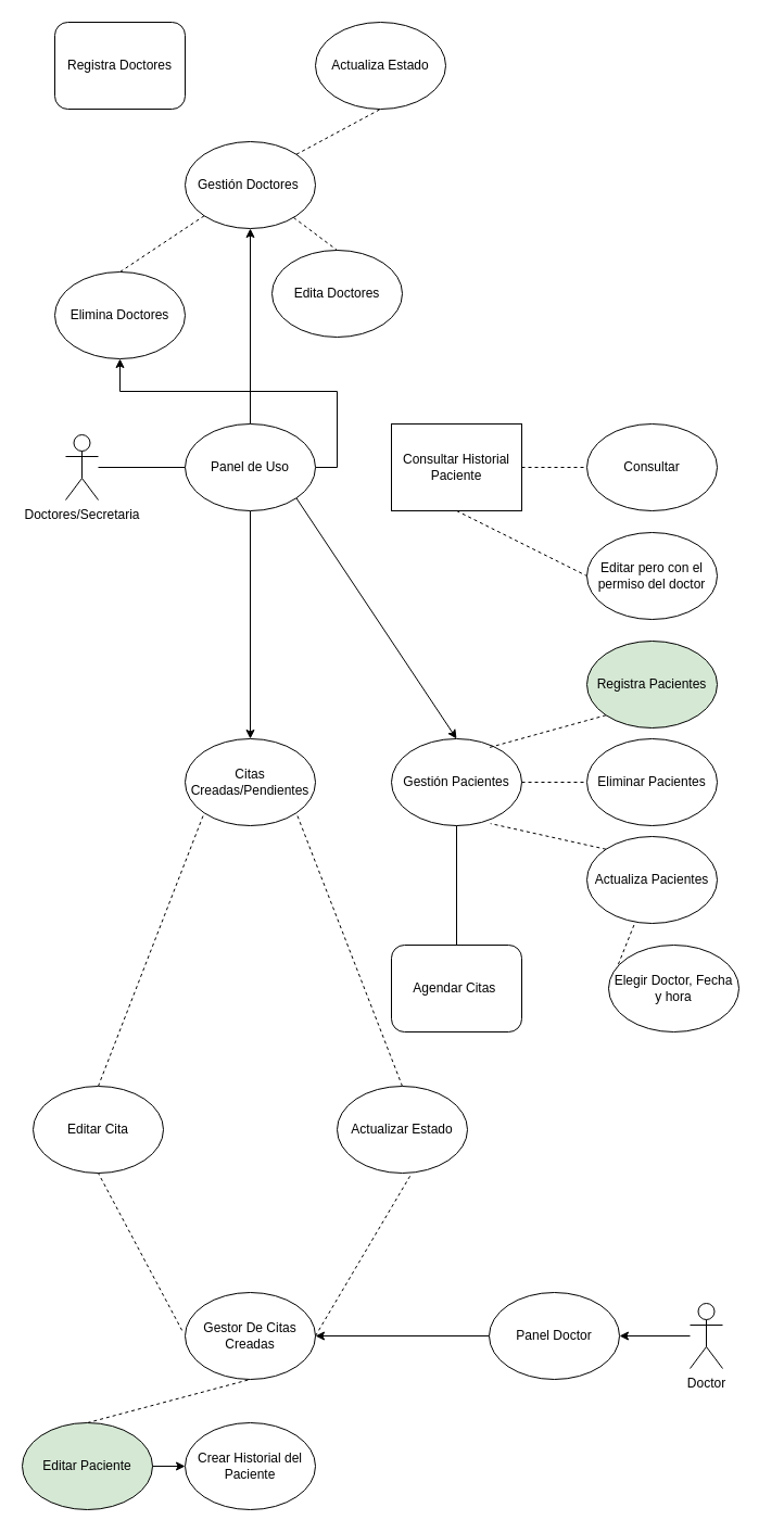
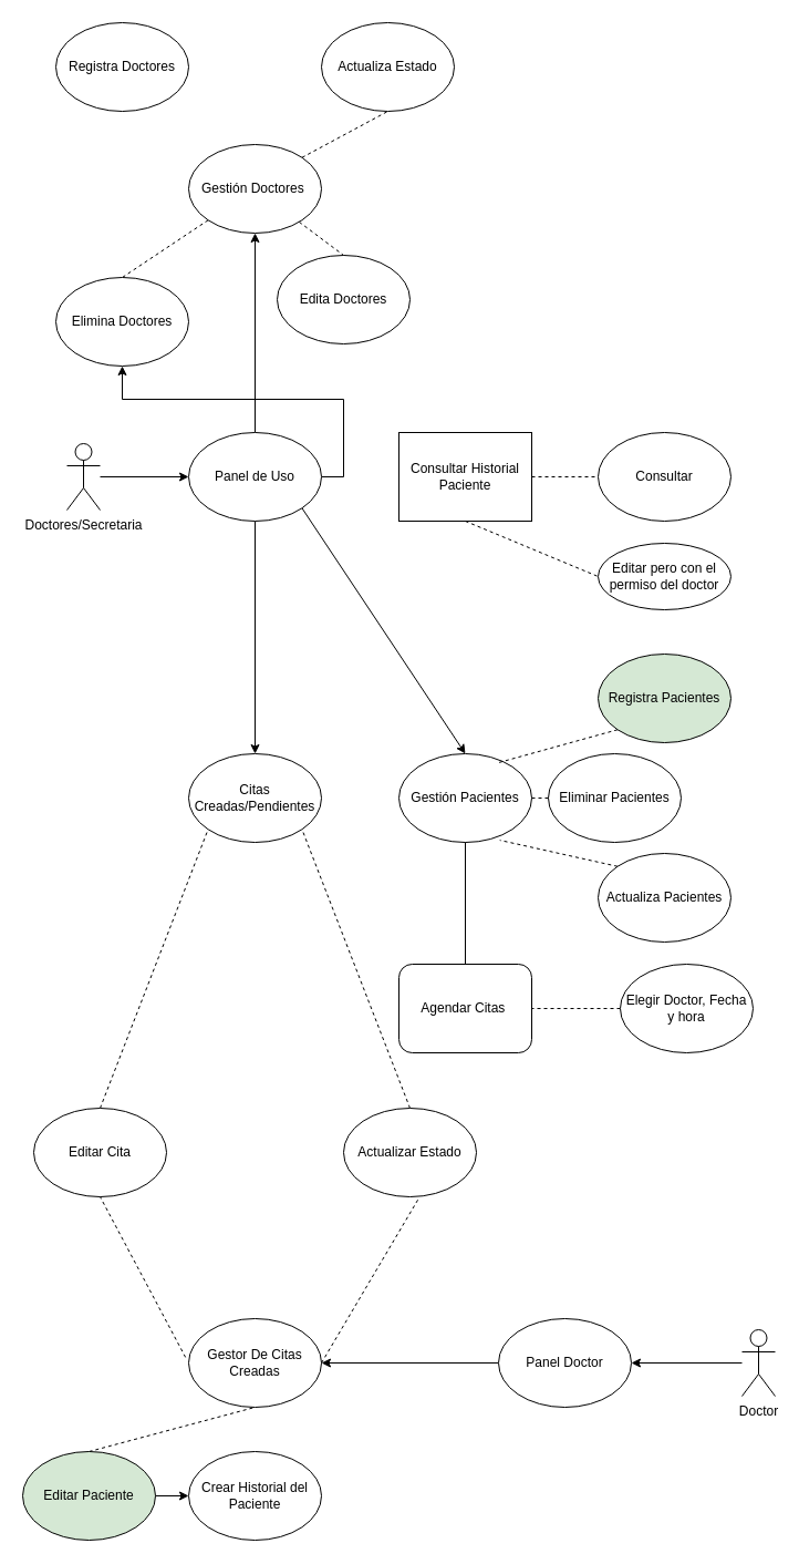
- <mxCell id="21" value="Registra Doctores" style="whiteSpace=wrap;html=1;rounded=1;" parent="1" vertex="1"><mxGeometry x="50" y="20" width="120" height="80" as="geometry" /></mxCell>
+ <mxCell id="21" value="Registra Doctores" style="ellipse;whiteSpace=wrap;html=1;" parent="1" vertex="1"><mxGeometry x="50" y="20" width="120" height="80" as="geometry" /></mxCell>
- <mxCell id="2" style="edgeStyle=orthogonalEdgeStyle;rounded=0;orthogonalLoop=1;jettySize=auto;html=1;endArrow=none;" parent="1" source="3" target="8" edge="1"><mxGeometry relative="1" as="geometry" /></mxCell>
+ <mxCell id="2" style="edgeStyle=orthogonalEdgeStyle;rounded=0;orthogonalLoop=1;jettySize=auto;html=1;" parent="1" source="3" target="8" edge="1"><mxGeometry relative="1" as="geometry" /></mxCell>
- <mxCell id="41" value="Editar pero con el permiso del doctor" style="ellipse;whiteSpace=wrap;html=1;" vertex="1" parent="1"><mxGeometry x="540" y="490" width="120" height="80" as="geometry" /></mxCell>
+ <mxCell id="41" value="Editar pero con el permiso del doctor" style="ellipse;whiteSpace=wrap;html=1;" vertex="1" parent="1"><mxGeometry x="540" y="490" width="120" height="60" as="geometry" /></mxCell>
- <mxCell id="17" value="Eliminar Pacientes" style="ellipse;whiteSpace=wrap;html=1;" parent="1" vertex="1"><mxGeometry x="540" y="680" width="120" height="80" as="geometry" /></mxCell>
+ <mxCell id="17" value="Eliminar Pacientes" style="ellipse;whiteSpace=wrap;html=1;" parent="1" vertex="1"><mxGeometry x="495" y="680" width="120" height="80" as="geometry" /></mxCell>
- <mxCell id="25" value="" style="endArrow=none;dashed=1;html=1;rounded=0;exitX=0;exitY=0.5;exitDx=0;exitDy=0;" parent="1" source="26" target="22" edge="1"><mxGeometry width="50" height="50" relative="1" as="geometry"><mxPoint x="560" y="920" as="sourcePoint" /><mxPoint x="580" y="900" as="targetPoint" /></mxGeometry></mxCell>
+ <mxCell id="25" value="" style="endArrow=none;dashed=1;html=1;rounded=0;entryX=1;entryY=0.5;entryDx=0;entryDy=0;exitX=0;exitY=0.5;exitDx=0;exitDy=0;" parent="1" source="26" target="24" edge="1"><mxGeometry width="50" height="50" relative="1" as="geometry"><mxPoint x="560" y="920" as="sourcePoint" /><mxPoint x="580" y="900" as="targetPoint" /></mxGeometry></mxCell>
- <mxCell id="32" value="Doctor" style="shape=umlActor;verticalLabelPosition=bottom;verticalAlign=top;html=1;outlineConnect=0;" vertex="1" parent="1"><mxGeometry x="635" y="1200" width="30" height="60" as="geometry" /></mxCell>
+ <mxCell id="32" value="Doctor" style="shape=umlActor;verticalLabelPosition=bottom;verticalAlign=top;html=1;outlineConnect=0;" vertex="1" parent="1"><mxGeometry x="670" y="1200" width="30" height="60" as="geometry" /></mxCell>
